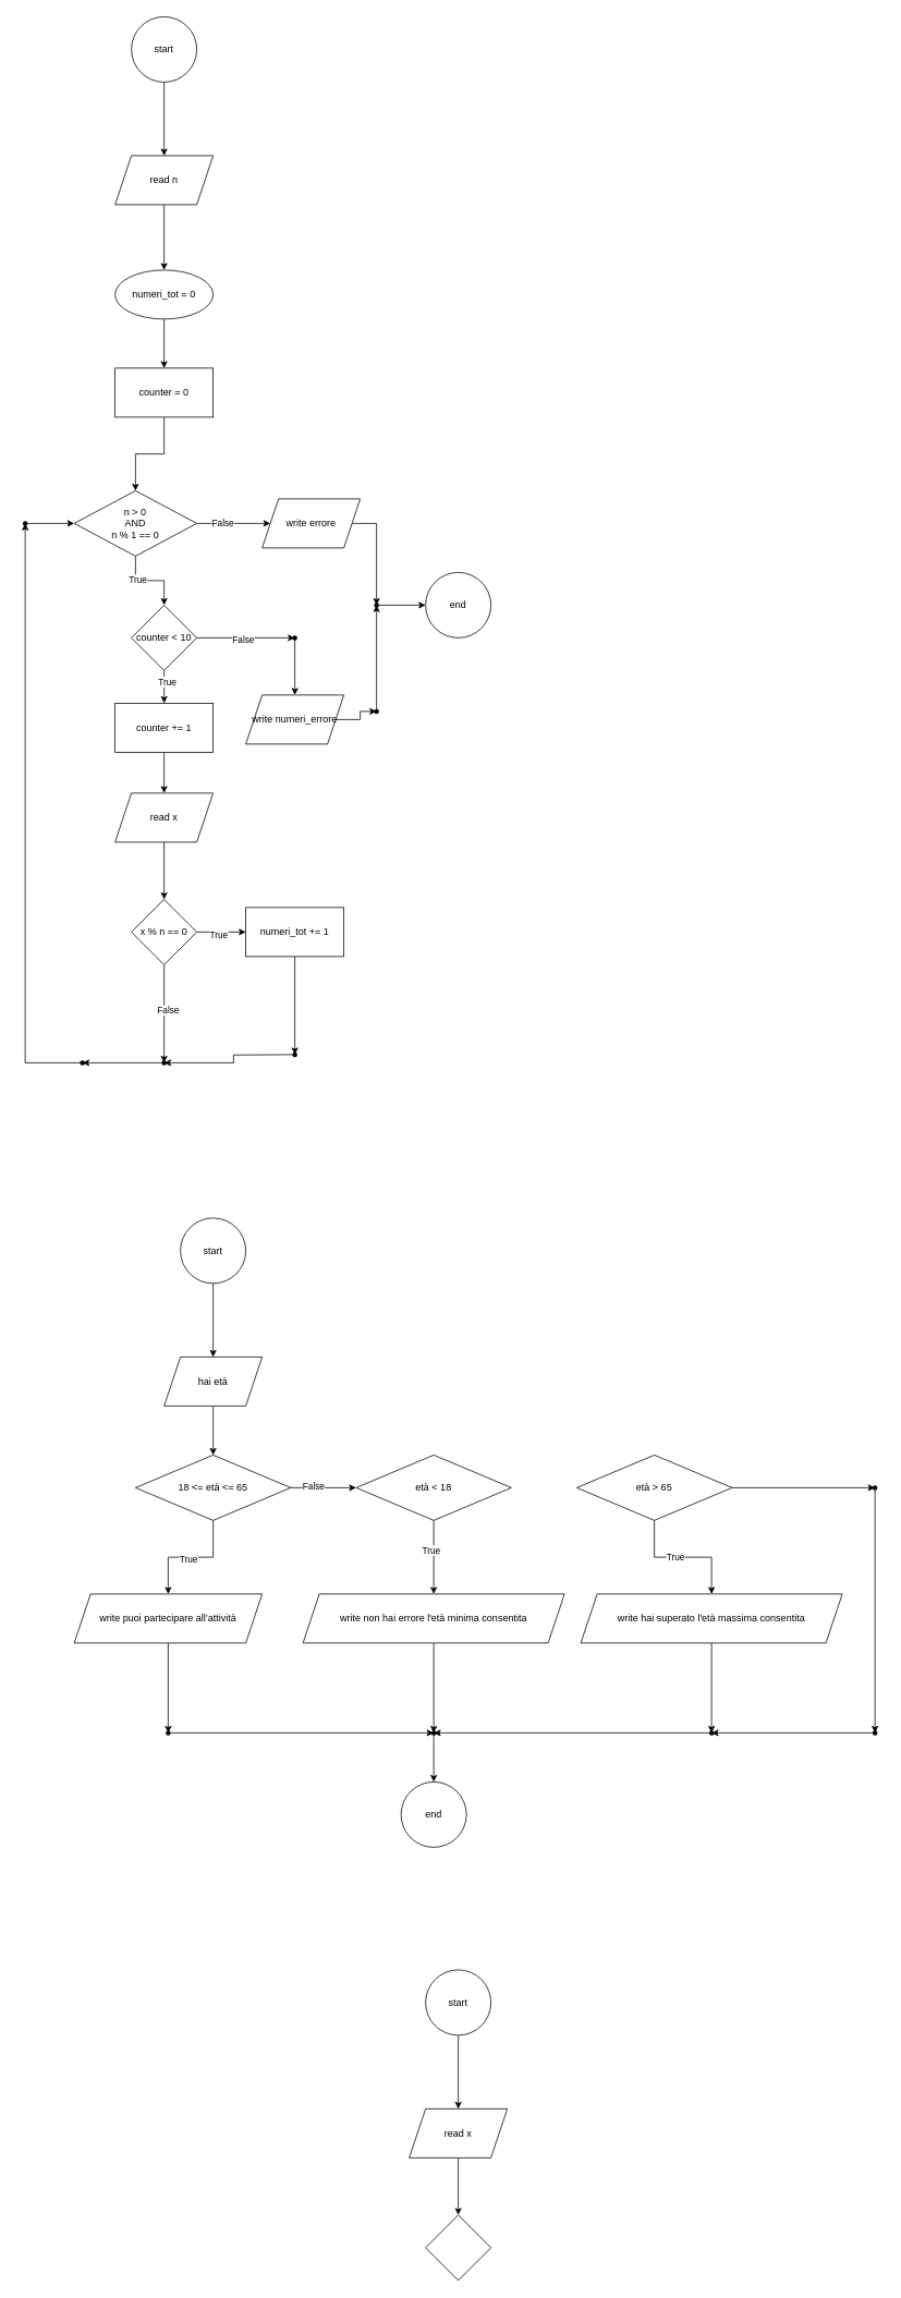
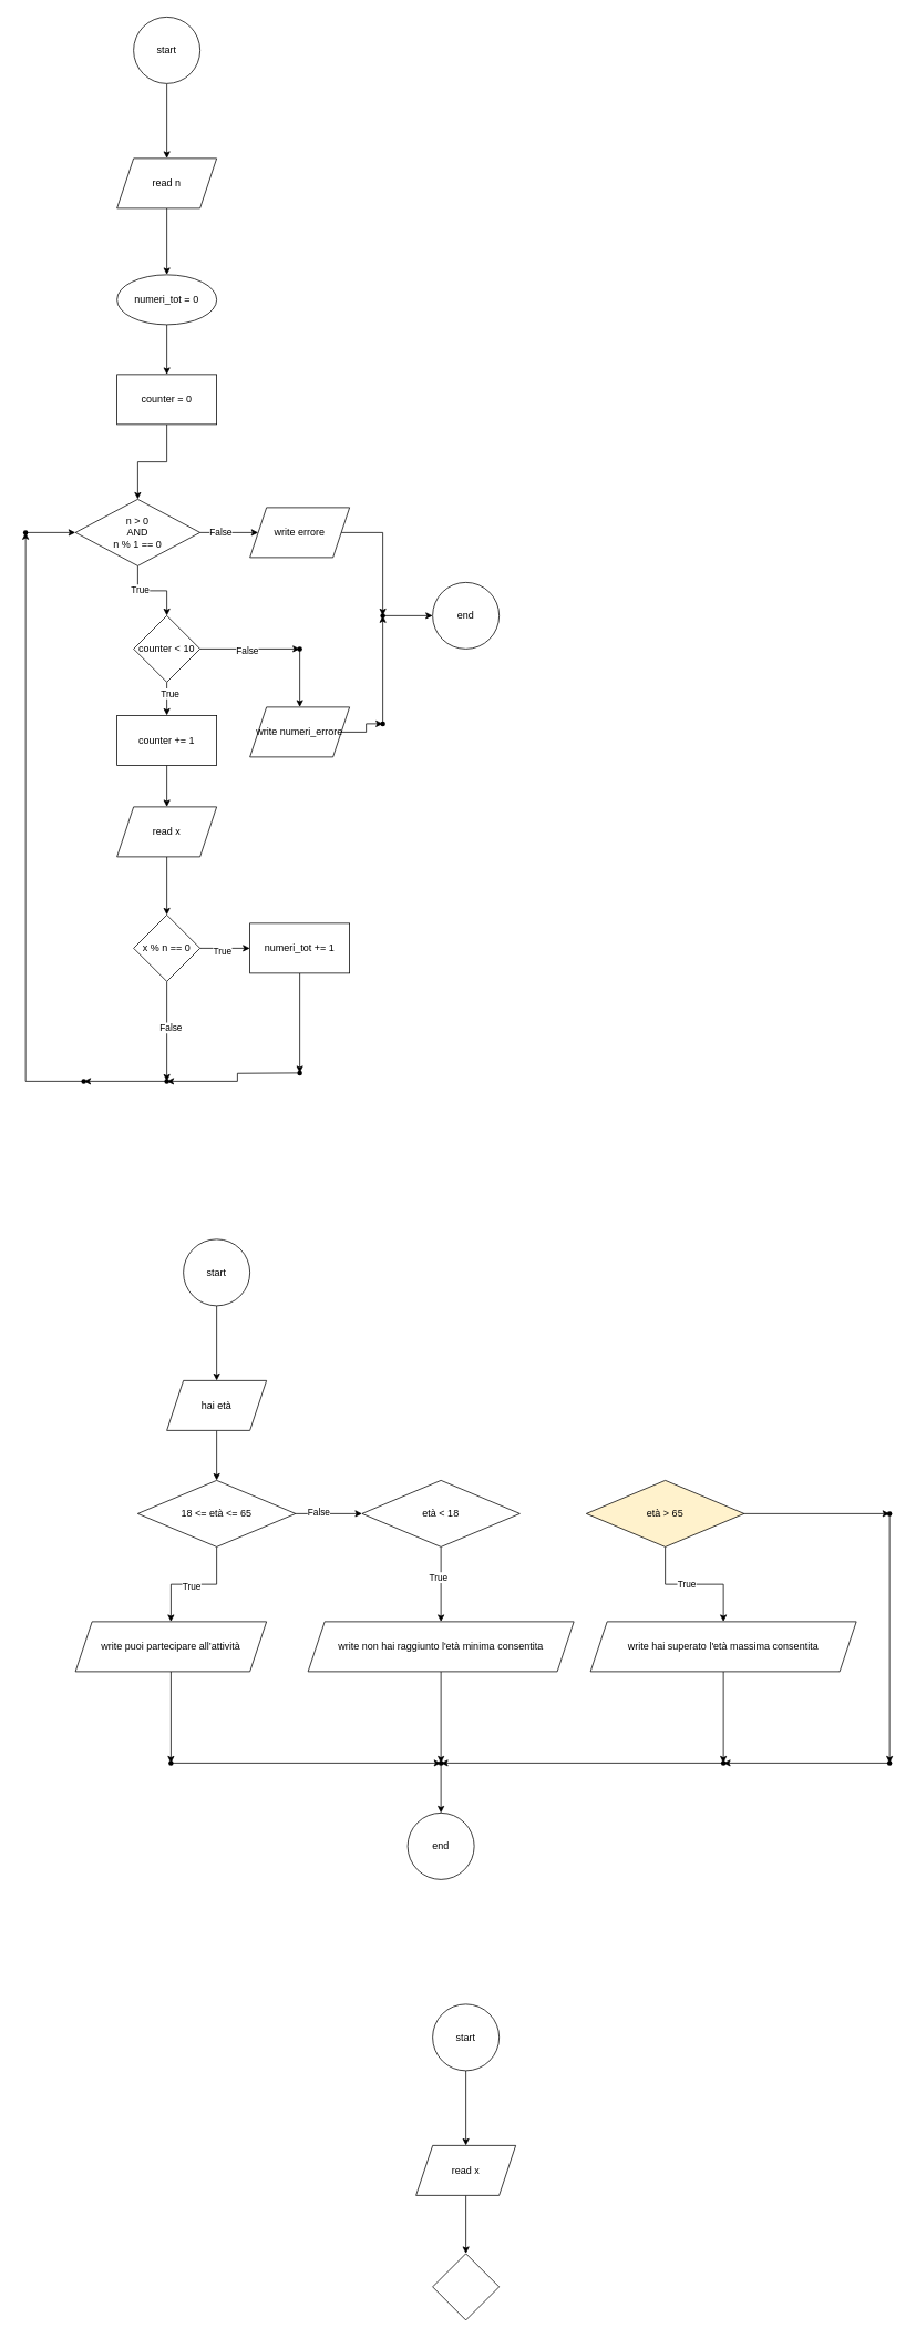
- <mxCell id="12" value="write errore" style="shape=parallelogram;perimeter=parallelogramPerimeter;whiteSpace=wrap;html=1;fixedSize=1;" parent="1" vertex="1"><mxGeometry x="320" y="610" width="120" height="60" as="geometry" /></mxCell>
+ <mxCell id="12" value="write errore" style="shape=parallelogram;perimeter=parallelogramPerimeter;whiteSpace=wrap;html=1;fixedSize=1;" parent="1" vertex="1"><mxGeometry x="300" y="610" width="120" height="60" as="geometry" /></mxCell>
- <mxCell id="69" value="età &amp;gt; 65" style="rhombus;whiteSpace=wrap;html=1;" vertex="1" parent="1"><mxGeometry x="705" y="1780" width="190" height="80" as="geometry" /></mxCell>
+ <mxCell id="69" value="età &amp;gt; 65" style="rhombus;whiteSpace=wrap;html=1;fillColor=#fff2cc;" vertex="1" parent="1"><mxGeometry x="705" y="1780" width="190" height="80" as="geometry" /></mxCell>
- <mxCell id="65" value="write non hai errore l'età minima consentita" style="shape=parallelogram;perimeter=parallelogramPerimeter;whiteSpace=wrap;html=1;fixedSize=1;" vertex="1" parent="1"><mxGeometry x="370" y="1950" width="320" height="60" as="geometry" /></mxCell>
+ <mxCell id="65" value="write non hai raggiunto l'età minima consentita" style="shape=parallelogram;perimeter=parallelogramPerimeter;whiteSpace=wrap;html=1;fixedSize=1;" vertex="1" parent="1"><mxGeometry x="370" y="1950" width="320" height="60" as="geometry" /></mxCell>
